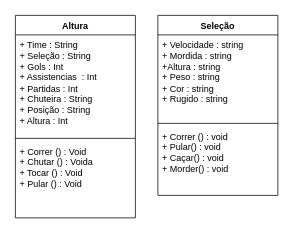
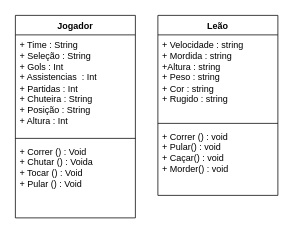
- <mxCell id="2" value="Altura" style="swimlane;fontStyle=1;align=center;verticalAlign=top;childLayout=stackLayout;horizontal=1;startSize=26;horizontalStack=0;resizeParent=1;resizeParentMax=0;resizeLast=0;collapsible=1;marginBottom=0;whiteSpace=wrap;html=1;" parent="1" vertex="1"><mxGeometry x="20" y="20" width="160" height="270" as="geometry" /></mxCell>
+ <mxCell id="2" value="Jogador" style="swimlane;fontStyle=1;align=center;verticalAlign=top;childLayout=stackLayout;horizontal=1;startSize=26;horizontalStack=0;resizeParent=1;resizeParentMax=0;resizeLast=0;collapsible=1;marginBottom=0;whiteSpace=wrap;html=1;" parent="1" vertex="1"><mxGeometry x="20" y="20" width="160" height="270" as="geometry" /></mxCell>
- <mxCell id="6" value="Seleção" style="swimlane;fontStyle=1;align=center;verticalAlign=top;childLayout=stackLayout;horizontal=1;startSize=26;horizontalStack=0;resizeParent=1;resizeParentMax=0;resizeLast=0;collapsible=1;marginBottom=0;whiteSpace=wrap;html=1;" vertex="1" parent="1"><mxGeometry x="210" y="20" width="160" height="240" as="geometry" /></mxCell>
+ <mxCell id="6" value="Leão" style="swimlane;fontStyle=1;align=center;verticalAlign=top;childLayout=stackLayout;horizontal=1;startSize=26;horizontalStack=0;resizeParent=1;resizeParentMax=0;resizeLast=0;collapsible=1;marginBottom=0;whiteSpace=wrap;html=1;" vertex="1" parent="1"><mxGeometry x="210" y="20" width="160" height="240" as="geometry" /></mxCell>
